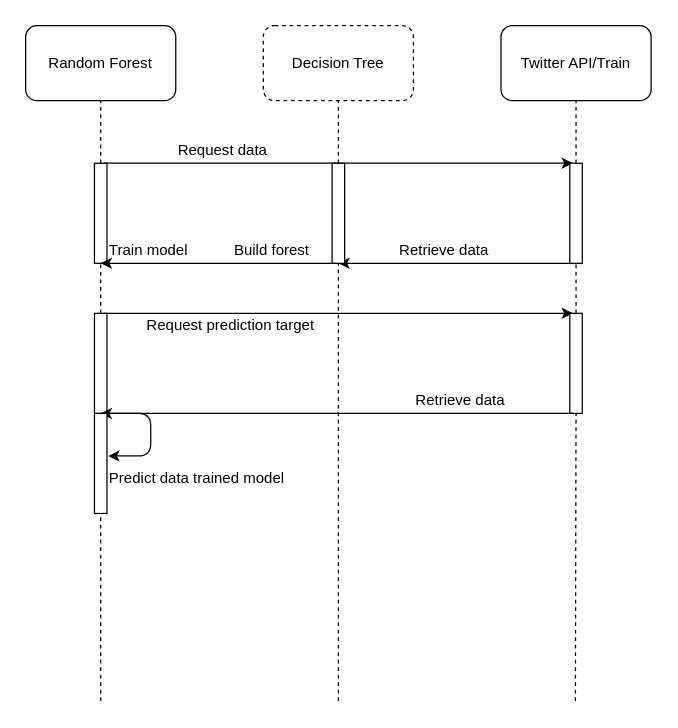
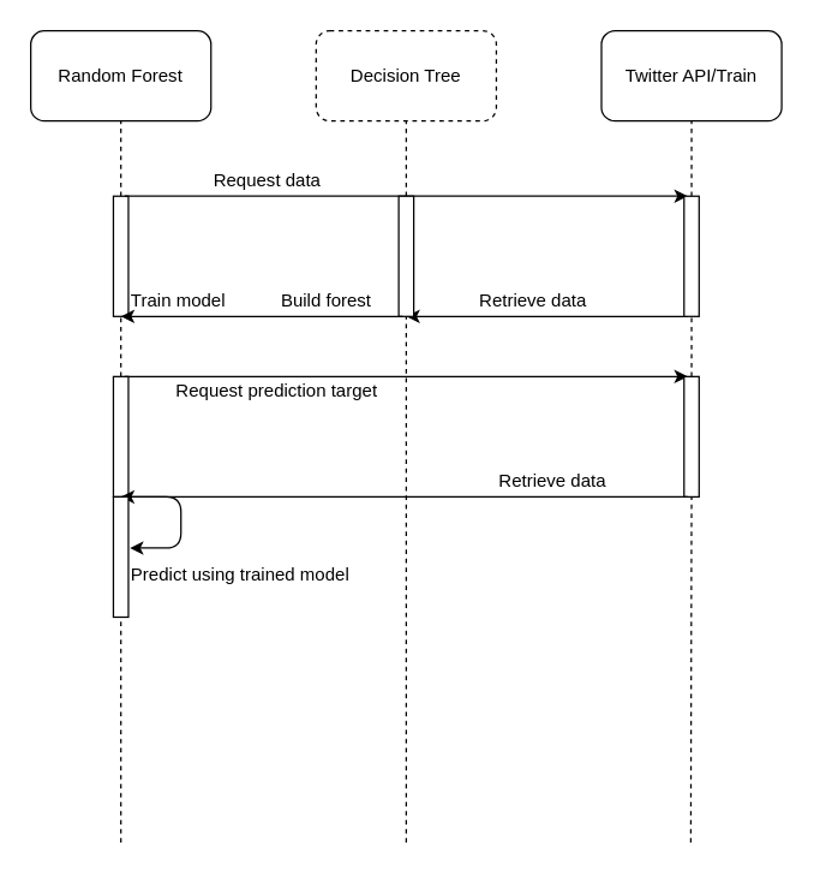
- <mxCell id="32" value="Predict data trained model" style="text;html=1;resizable=0;points=[];autosize=1;align=left;verticalAlign=top;spacingTop=-4;" vertex="1" parent="1"><mxGeometry x="85" y="372" width="160" height="20" as="geometry" /></mxCell>
+ <mxCell id="32" value="Predict using trained model" style="text;html=1;resizable=0;points=[];autosize=1;align=left;verticalAlign=top;spacingTop=-4;" vertex="1" parent="1"><mxGeometry x="85" y="372" width="160" height="20" as="geometry" /></mxCell>
